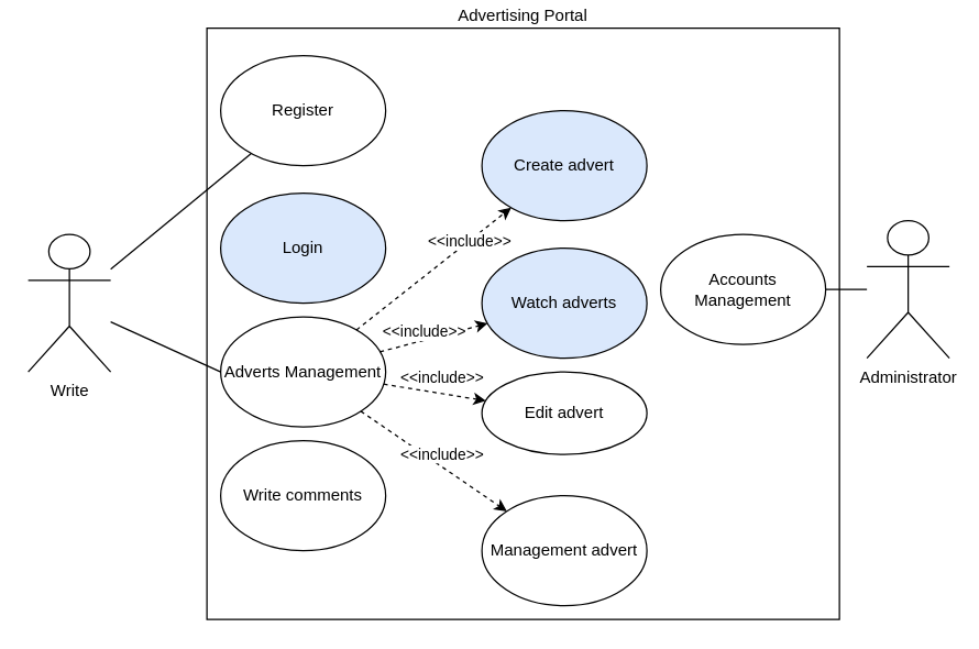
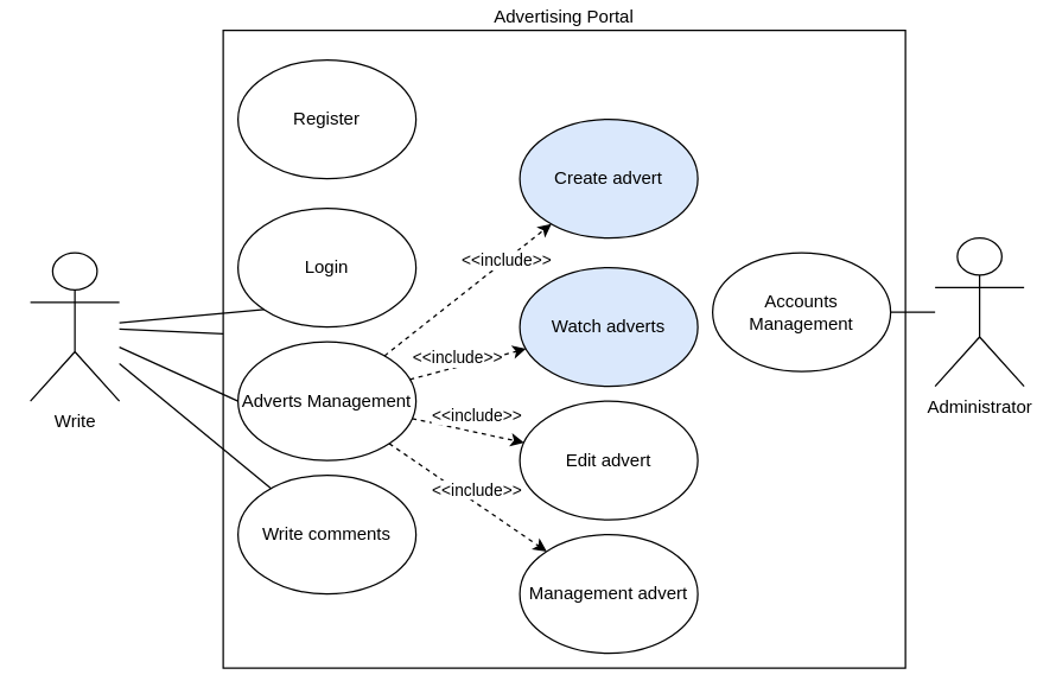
- <mxCell id="14" value="" style="endArrow=none;html=1;rounded=0;" edge="1" parent="1" source="3" target="5"><mxGeometry width="50" height="50" relative="1" as="geometry"><mxPoint x="70" y="250" as="sourcePoint" /><mxPoint x="120" y="200" as="targetPoint" /></mxGeometry></mxCell>
+ <mxCell id="14" value="" style="endArrow=none;html=1;rounded=0;" edge="1" parent="1" source="3" target="2"><mxGeometry width="50" height="50" relative="1" as="geometry"><mxPoint x="70" y="250" as="sourcePoint" /><mxPoint x="120" y="200" as="targetPoint" /></mxGeometry></mxCell>
- <mxCell id="4" value="Login" style="ellipse;whiteSpace=wrap;html=1;fillColor=#dae8fc;" vertex="1" parent="1"><mxGeometry x="160" y="140" width="120" height="80" as="geometry" /></mxCell>
+ <mxCell id="4" value="Login" style="ellipse;whiteSpace=wrap;html=1;" vertex="1" parent="1"><mxGeometry x="160" y="140" width="120" height="80" as="geometry" /></mxCell>
+ <mxCell id="15" value="" style="endArrow=none;html=1;rounded=0;entryX=0;entryY=1;entryDx=0;entryDy=0;" edge="1" parent="1" source="3" target="4"><mxGeometry width="50" height="50" relative="1" as="geometry"><mxPoint x="-20" y="240" as="sourcePoint" /><mxPoint x="30" y="190" as="targetPoint" /></mxGeometry></mxCell>
+ <mxCell id="17" value="" style="endArrow=none;html=1;rounded=0;" edge="1" parent="1" source="3" target="10"><mxGeometry width="50" height="50" relative="1" as="geometry"><mxPoint x="280" y="350" as="sourcePoint" /><mxPoint x="330" y="300" as="targetPoint" /></mxGeometry></mxCell>
- <mxCell id="9" value="Edit advert" style="ellipse;whiteSpace=wrap;html=1;" vertex="1" parent="1"><mxGeometry x="350" y="270" width="120" height="60" as="geometry" /></mxCell>
+ <mxCell id="9" value="Edit advert" style="ellipse;whiteSpace=wrap;html=1;" vertex="1" parent="1"><mxGeometry x="350" y="270" width="120" height="80" as="geometry" /></mxCell>
